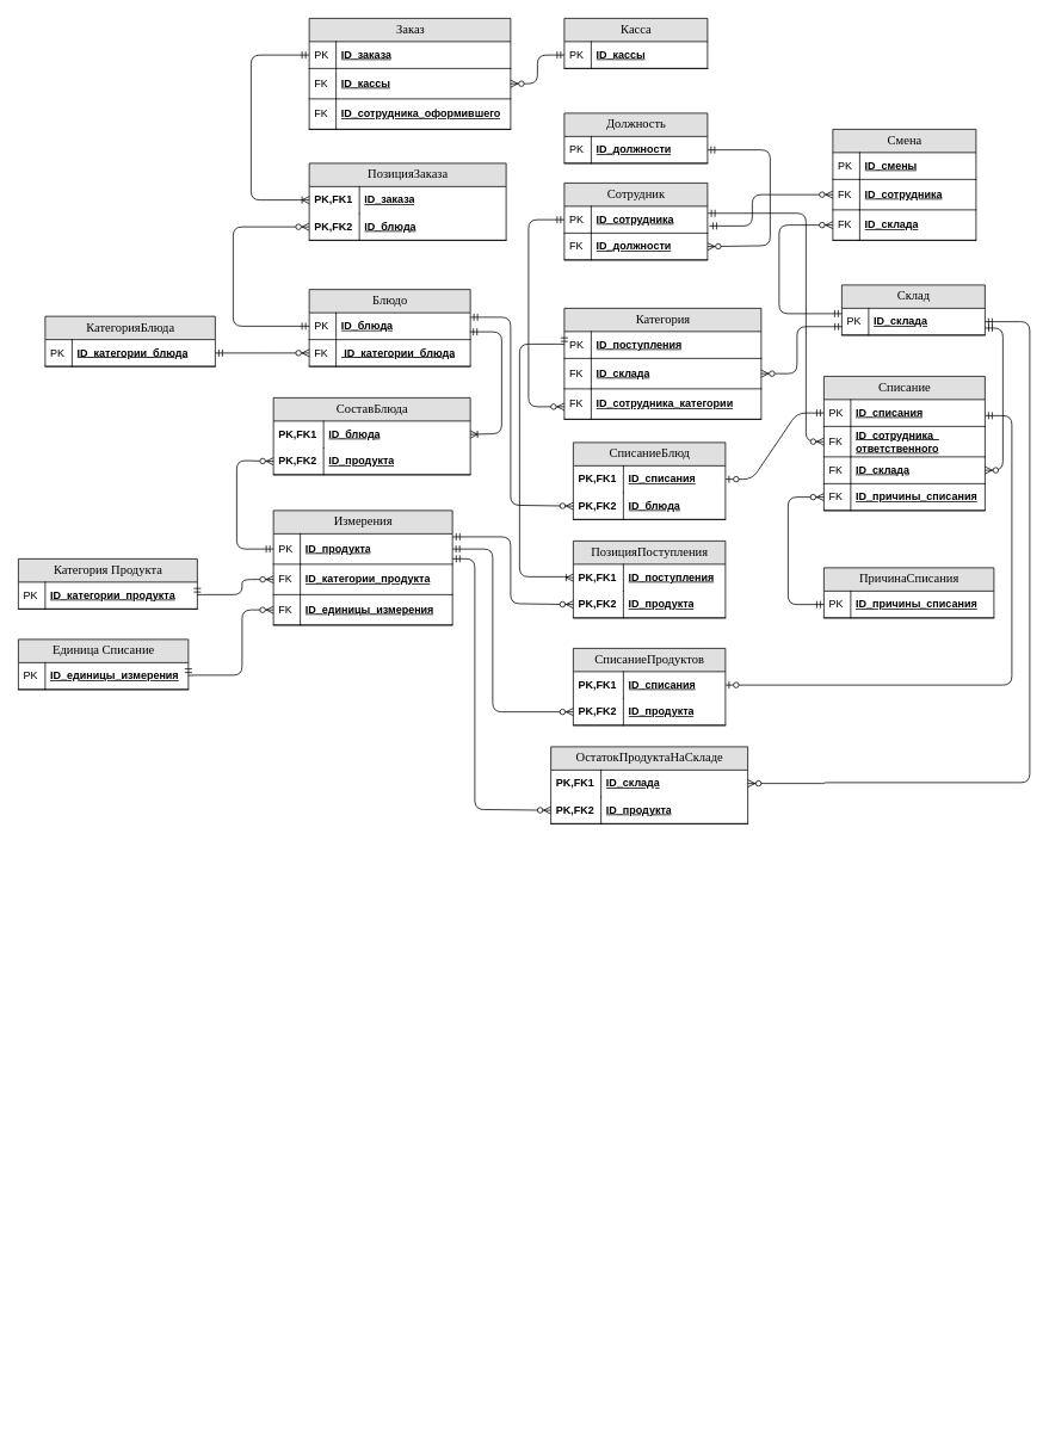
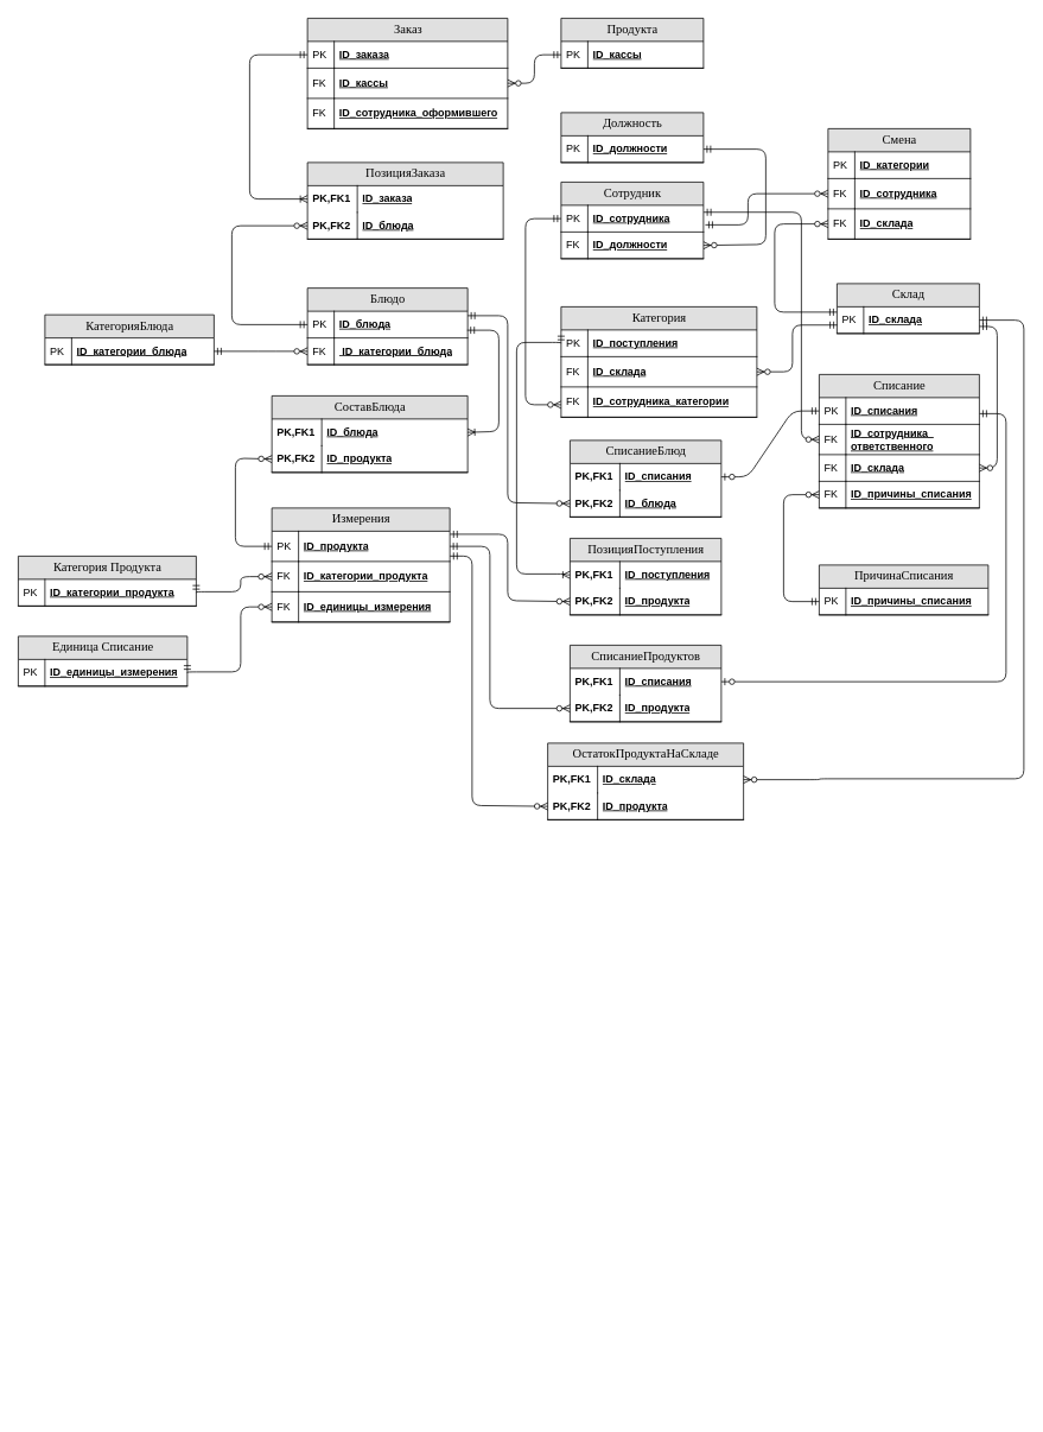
- <mxCell id="2" value="Касса" style="swimlane;html=1;fontStyle=0;childLayout=stackLayout;horizontal=1;startSize=26;fillColor=#e0e0e0;horizontalStack=0;resizeParent=1;resizeLast=0;collapsible=1;marginBottom=0;swimlaneFillColor=#ffffff;align=center;rounded=0;shadow=0;comic=0;labelBackgroundColor=none;strokeWidth=1;fontFamily=Verdana;fontSize=14" parent="1" vertex="1"><mxGeometry x="630" y="20" width="160" height="56" as="geometry" /></mxCell>
+ <mxCell id="2" value="Продукта" style="swimlane;html=1;fontStyle=0;childLayout=stackLayout;horizontal=1;startSize=26;fillColor=#e0e0e0;horizontalStack=0;resizeParent=1;resizeLast=0;collapsible=1;marginBottom=0;swimlaneFillColor=#ffffff;align=center;rounded=0;shadow=0;comic=0;labelBackgroundColor=none;strokeWidth=1;fontFamily=Verdana;fontSize=14" parent="1" vertex="1"><mxGeometry x="630" y="20" width="160" height="56" as="geometry" /></mxCell>
- <mxCell id="30" value="ID_смены" style="shape=partialRectangle;top=0;left=0;right=0;bottom=1;html=1;align=left;verticalAlign=middle;fillColor=none;spacingLeft=34;spacingRight=4;whiteSpace=wrap;overflow=hidden;rotatable=0;points=[[0,0.5],[1,0.5]];portConstraint=eastwest;dropTarget=0;fontStyle=5;" parent="29" vertex="1"><mxGeometry y="26" width="160" height="30" as="geometry" /></mxCell>
+ <mxCell id="30" value="ID_категории" style="shape=partialRectangle;top=0;left=0;right=0;bottom=1;html=1;align=left;verticalAlign=middle;fillColor=none;spacingLeft=34;spacingRight=4;whiteSpace=wrap;overflow=hidden;rotatable=0;points=[[0,0.5],[1,0.5]];portConstraint=eastwest;dropTarget=0;fontStyle=5;" parent="29" vertex="1"><mxGeometry y="26" width="160" height="30" as="geometry" /></mxCell>
